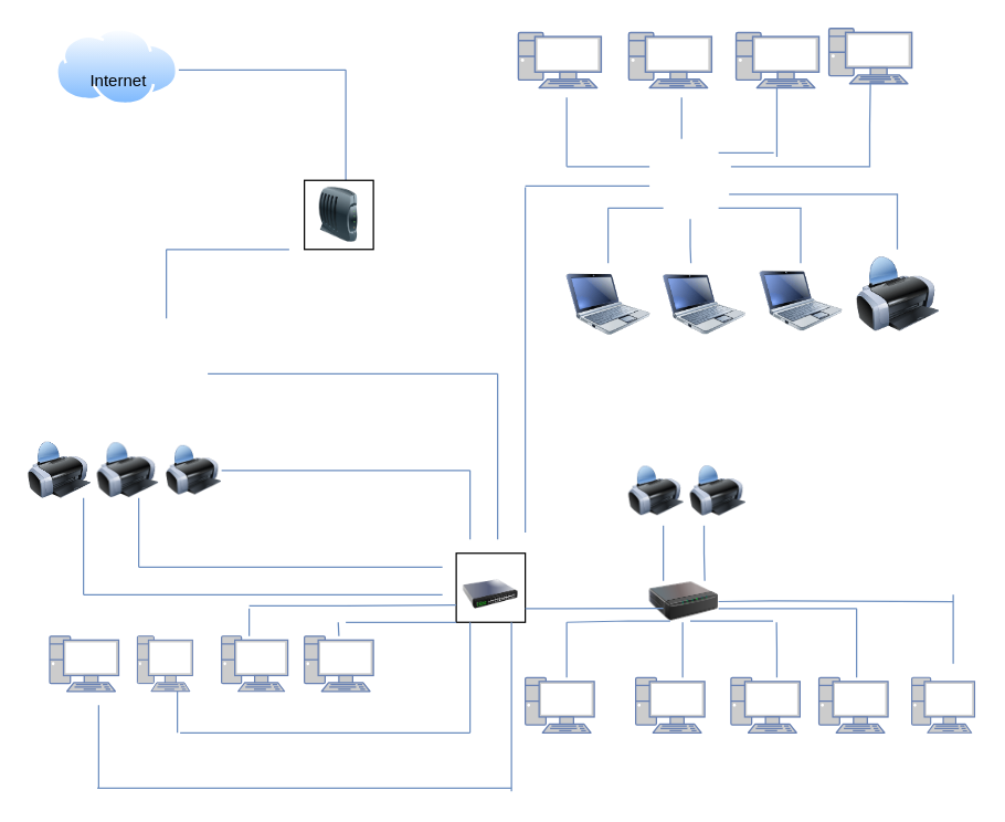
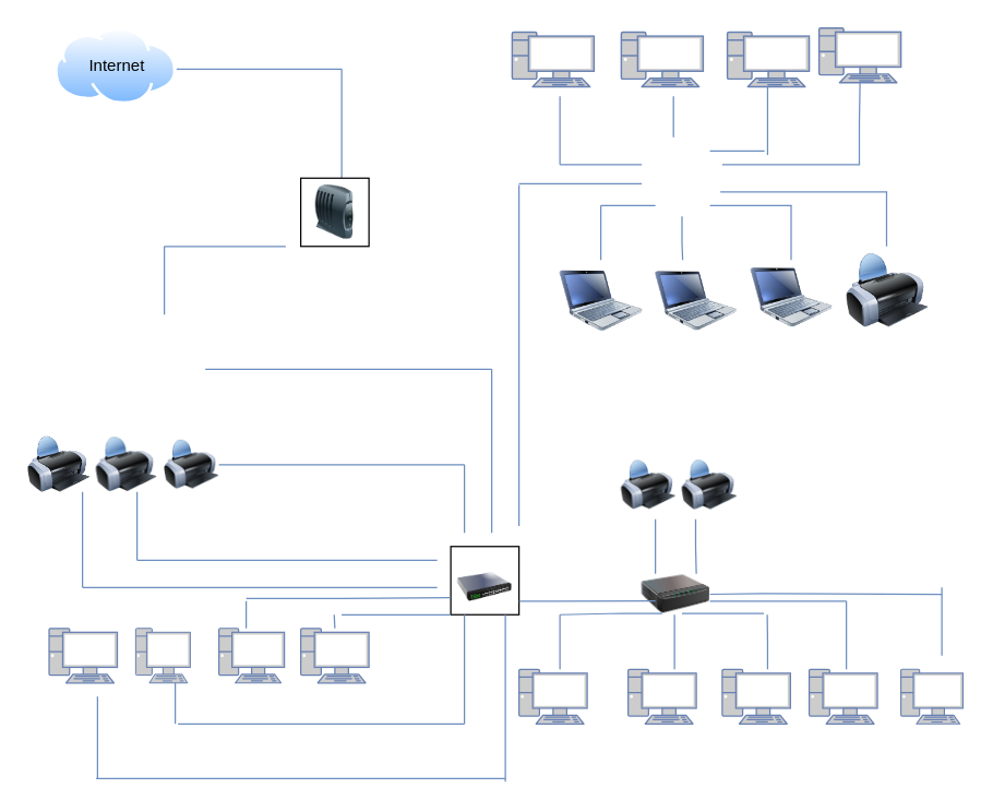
- <mxCell id="33" value="Internet" style="text;html=1;align=center;verticalAlign=middle;resizable=0;points=[];autosize=1;strokeColor=none;fillColor=none;" vertex="1" parent="1"><mxGeometry x="54.5" y="43.03" width="60" height="30" as="geometry" /></mxCell>
+ <mxCell id="33" value="Internet" style="text;html=1;align=center;verticalAlign=middle;resizable=0;points=[];autosize=1;strokeColor=none;fillColor=none;" vertex="1" parent="1"><mxGeometry x="54.5" y="33.03" width="60" height="30" as="geometry" /></mxCell>
